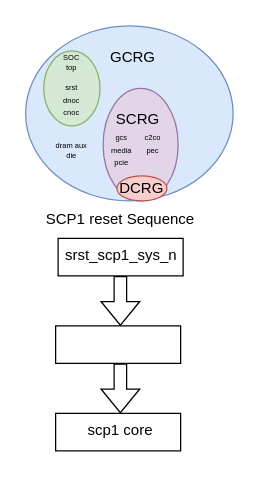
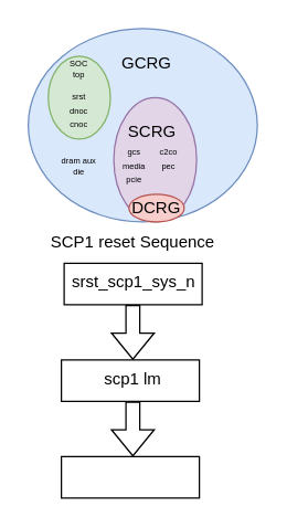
+ <mxCell id="25" value="&lt;div data-docx-has-block-data=&quot;false&quot; data-lark-html-role=&quot;root&quot; data-page-id=&quot;Pw6XdwjNvok7TUxngfVcSIKwnlc&quot;&gt;&lt;div class=&quot;ace-line ace-line old-record-id-SQWmdt7z1oqKN5xYYuCcsvaNnDd&quot;&gt;scp1 lm&lt;/div&gt;&lt;/div&gt;&lt;span class=&quot;lark-record-clipboard&quot; data-lark-record-format=&quot;docx/text&quot; data-lark-record-data=&quot;{&amp;quot;rootId&amp;quot;:&amp;quot;Pw6XdwjNvok7TUxngfVcSIKwnlc&amp;quot;,&amp;quot;text&amp;quot;:{&amp;quot;initialAttributedTexts&amp;quot;:{&amp;quot;text&amp;quot;:{&amp;quot;0&amp;quot;:&amp;quot;srst_scp1_sys_n&amp;quot;},&amp;quot;attribs&amp;quot;:{&amp;quot;0&amp;quot;:&amp;quot;*0+f&amp;quot;}},&amp;quot;apool&amp;quot;:{&amp;quot;numToAttrib&amp;quot;:{&amp;quot;0&amp;quot;:[&amp;quot;author&amp;quot;,&amp;quot;7396181384320237572&amp;quot;]},&amp;quot;nextNum&amp;quot;:1}},&amp;quot;type&amp;quot;:&amp;quot;text&amp;quot;,&amp;quot;referenceRecordMap&amp;quot;:{},&amp;quot;extra&amp;quot;:{&amp;quot;channel&amp;quot;:&amp;quot;saas&amp;quot;,&amp;quot;pasteRandomId&amp;quot;:&amp;quot;677e7be1-af29-4d60-ab0a-0fdef0c1a2f3&amp;quot;,&amp;quot;mention_page_title&amp;quot;:{},&amp;quot;external_mention_url&amp;quot;:{}},&amp;quot;isKeepQuoteContainer&amp;quot;:false,&amp;quot;isFromCode&amp;quot;:false,&amp;quot;selection&amp;quot;:[{&amp;quot;id&amp;quot;:1236,&amp;quot;type&amp;quot;:&amp;quot;text&amp;quot;,&amp;quot;selection&amp;quot;:{&amp;quot;start&amp;quot;:0,&amp;quot;end&amp;quot;:15},&amp;quot;recordId&amp;quot;:&amp;quot;SQWmdt7z1oqKN5xYYuCcsvaNnDd&amp;quot;}],&amp;quot;payloadMap&amp;quot;:{},&amp;quot;isCut&amp;quot;:false}&quot;&gt;&lt;/span&gt;" style="text;whiteSpace=wrap;html=1;align=center;" vertex="1" parent="19"><mxGeometry x="18" y="100" width="96" height="25" as="geometry" /></mxCell>
- <mxCell id="27" value="&lt;div data-docx-has-block-data=&quot;false&quot; data-lark-html-role=&quot;root&quot; data-page-id=&quot;Pw6XdwjNvok7TUxngfVcSIKwnlc&quot;&gt;&lt;div class=&quot;ace-line ace-line old-record-id-SQWmdt7z1oqKN5xYYuCcsvaNnDd&quot;&gt;scp1 core&lt;/div&gt;&lt;/div&gt;&lt;span class=&quot;lark-record-clipboard&quot; data-lark-record-format=&quot;docx/text&quot; data-lark-record-data=&quot;{&amp;quot;rootId&amp;quot;:&amp;quot;Pw6XdwjNvok7TUxngfVcSIKwnlc&amp;quot;,&amp;quot;text&amp;quot;:{&amp;quot;initialAttributedTexts&amp;quot;:{&amp;quot;text&amp;quot;:{&amp;quot;0&amp;quot;:&amp;quot;srst_scp1_sys_n&amp;quot;},&amp;quot;attribs&amp;quot;:{&amp;quot;0&amp;quot;:&amp;quot;*0+f&amp;quot;}},&amp;quot;apool&amp;quot;:{&amp;quot;numToAttrib&amp;quot;:{&amp;quot;0&amp;quot;:[&amp;quot;author&amp;quot;,&amp;quot;7396181384320237572&amp;quot;]},&amp;quot;nextNum&amp;quot;:1}},&amp;quot;type&amp;quot;:&amp;quot;text&amp;quot;,&amp;quot;referenceRecordMap&amp;quot;:{},&amp;quot;extra&amp;quot;:{&amp;quot;channel&amp;quot;:&amp;quot;saas&amp;quot;,&amp;quot;pasteRandomId&amp;quot;:&amp;quot;677e7be1-af29-4d60-ab0a-0fdef0c1a2f3&amp;quot;,&amp;quot;mention_page_title&amp;quot;:{},&amp;quot;external_mention_url&amp;quot;:{}},&amp;quot;isKeepQuoteContainer&amp;quot;:false,&amp;quot;isFromCode&amp;quot;:false,&amp;quot;selection&amp;quot;:[{&amp;quot;id&amp;quot;:1236,&amp;quot;type&amp;quot;:&amp;quot;text&amp;quot;,&amp;quot;selection&amp;quot;:{&amp;quot;start&amp;quot;:0,&amp;quot;end&amp;quot;:15},&amp;quot;recordId&amp;quot;:&amp;quot;SQWmdt7z1oqKN5xYYuCcsvaNnDd&amp;quot;}],&amp;quot;payloadMap&amp;quot;:{},&amp;quot;isCut&amp;quot;:false}&quot;&gt;&lt;/span&gt;" style="text;whiteSpace=wrap;html=1;align=center;" vertex="1" parent="19"><mxGeometry x="18" y="170" width="96" height="25" as="geometry" /></mxCell>
